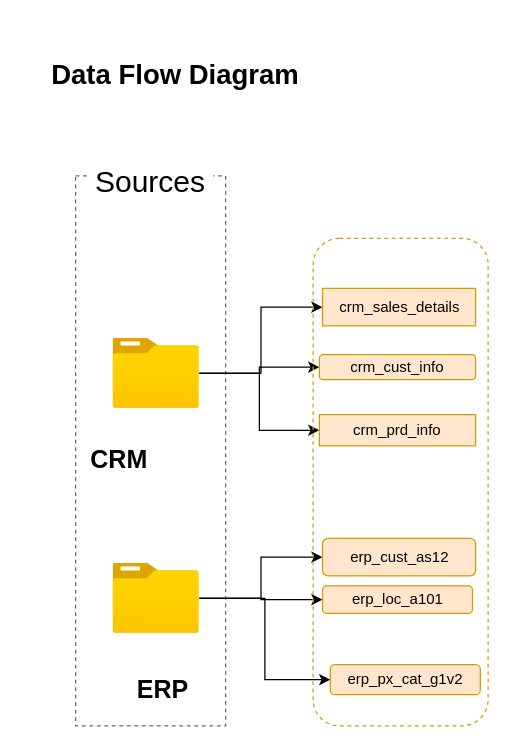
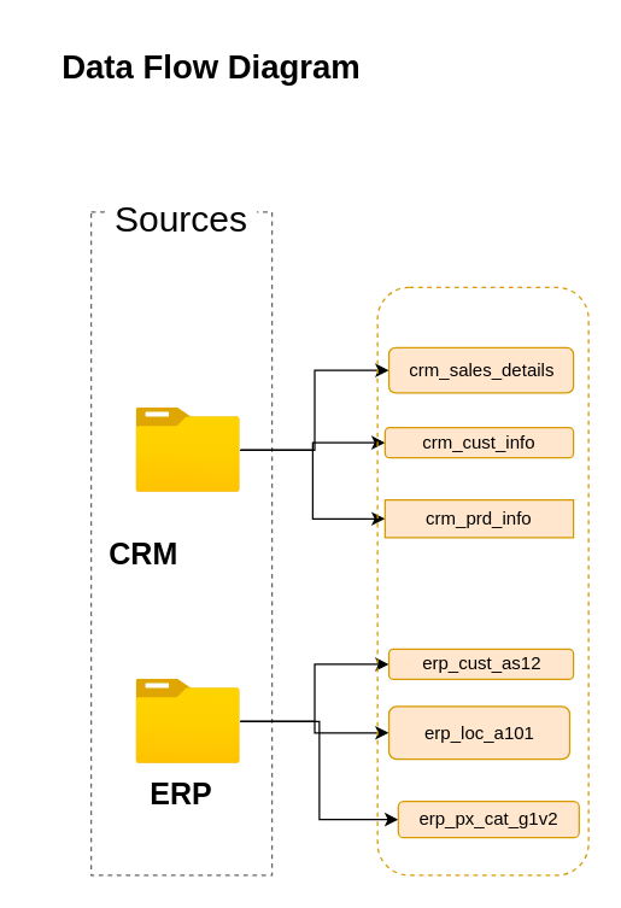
- <mxCell id="2" value="&lt;font style=&quot;font-size: 22px;&quot;&gt;&lt;b&gt;Data Flow Diagram&lt;/b&gt;&lt;/font&gt;" style="text;html=1;align=center;verticalAlign=middle;whiteSpace=wrap;rounded=0;" vertex="1" parent="1"><mxGeometry x="20" y="35" width="240" height="50" as="geometry" /></mxCell>
+ <mxCell id="2" value="&lt;font style=&quot;font-size: 22px;&quot;&gt;&lt;b&gt;Data Flow Diagram&lt;/b&gt;&lt;/font&gt;" style="text;html=1;align=center;verticalAlign=middle;whiteSpace=wrap;rounded=0;" vertex="1" parent="1"><mxGeometry width="240" height="50" as="geometry" x="20" y="20" /></mxCell>
- <mxCell id="16" value="&lt;font&gt;crm_sales_details&lt;/font&gt;" style="whiteSpace=wrap;html=1;fillColor=#ffe6cc;strokeColor=#d79b00;rounded=0;" vertex="1" parent="1"><mxGeometry x="257.5" y="230" width="122.5" height="30" as="geometry" /></mxCell>
+ <mxCell id="16" value="&lt;font&gt;crm_sales_details&lt;/font&gt;" style="rounded=1;whiteSpace=wrap;html=1;fillColor=#ffe6cc;strokeColor=#d79b00;" vertex="1" parent="1"><mxGeometry x="257.5" y="230" width="122.5" height="30" as="geometry" /></mxCell>
- <mxCell id="19" value="erp_cust_as12" style="rounded=1;whiteSpace=wrap;html=1;fillColor=#ffe6cc;strokeColor=#d79b00;" vertex="1" parent="1"><mxGeometry x="257.5" y="430" width="122.5" height="30" as="geometry" /></mxCell>
+ <mxCell id="19" value="erp_cust_as12" style="rounded=1;whiteSpace=wrap;html=1;fillColor=#ffe6cc;strokeColor=#d79b00;" vertex="1" parent="1"><mxGeometry x="257.5" y="430" width="122.5" height="20" as="geometry" /></mxCell>
- <mxCell id="21" value="erp_loc_a101" style="rounded=1;whiteSpace=wrap;html=1;fillColor=#ffe6cc;strokeColor=#d79b00;" vertex="1" parent="1"><mxGeometry x="257.5" y="468" width="120" height="22" as="geometry" /></mxCell>
+ <mxCell id="21" value="erp_loc_a101" style="rounded=1;whiteSpace=wrap;html=1;fillColor=#ffe6cc;strokeColor=#d79b00;" vertex="1" parent="1"><mxGeometry x="257.5" y="468" width="120" height="35" as="geometry" /></mxCell>
- <mxCell id="14" value="&lt;font style=&quot;font-size: 20px;&quot;&gt;&lt;b&gt;ERP&lt;/b&gt;&lt;/font&gt;" style="text;html=1;align=center;verticalAlign=middle;whiteSpace=wrap;rounded=0;" vertex="1" parent="1"><mxGeometry x="100" y="535" width="60" height="30" as="geometry" /></mxCell>
+ <mxCell id="14" value="&lt;font style=&quot;font-size: 20px;&quot;&gt;&lt;b&gt;ERP&lt;/b&gt;&lt;/font&gt;" style="text;html=1;align=center;verticalAlign=middle;whiteSpace=wrap;rounded=0;" vertex="1" parent="1"><mxGeometry x="90" y="510" width="60" height="30" as="geometry" /></mxCell>
